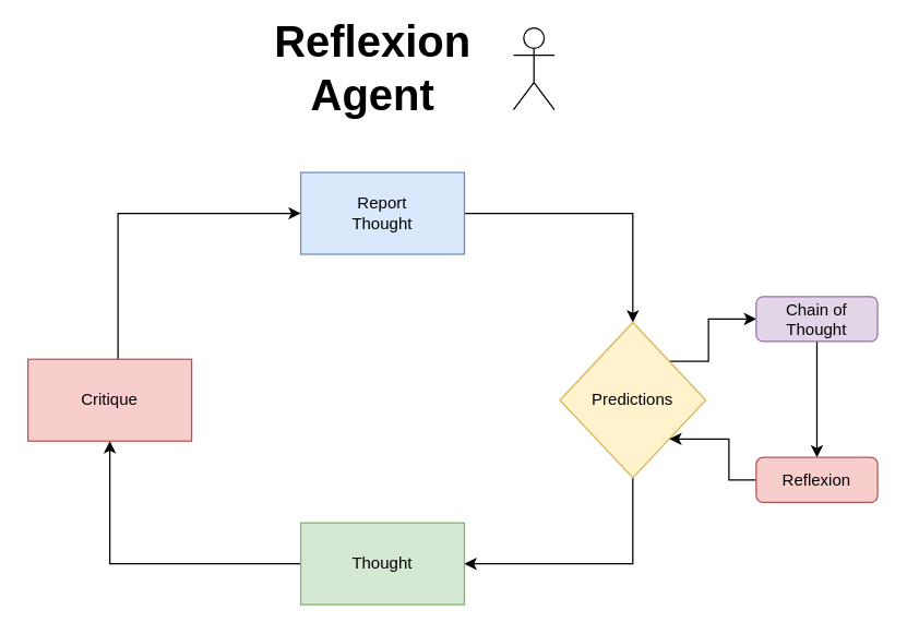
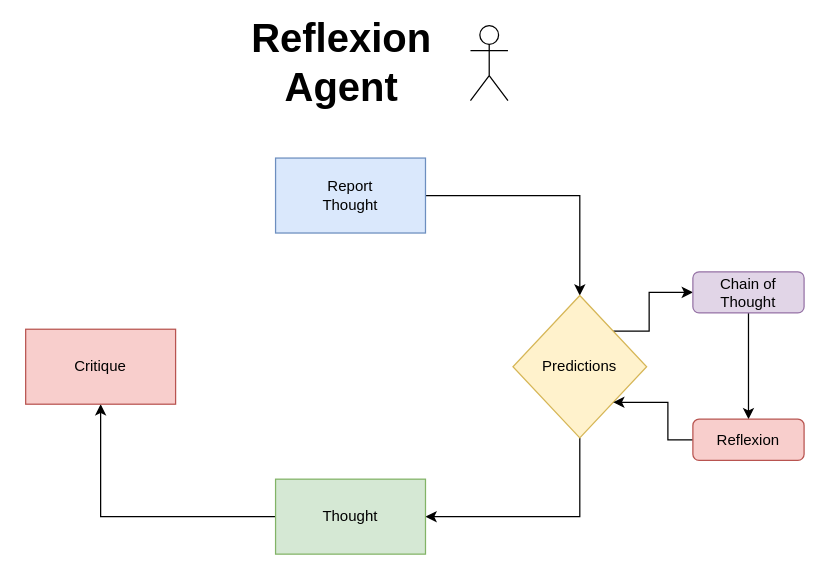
- <mxCell id="9" style="edgeStyle=orthogonalEdgeStyle;rounded=0;orthogonalLoop=1;jettySize=auto;html=1;entryX=0;entryY=0.5;entryDx=0;entryDy=0;" edge="1" parent="1" source="10" target="3"><mxGeometry relative="1" as="geometry"><Array as="points"><mxPoint x="86" y="156" /></Array></mxGeometry></mxCell>
